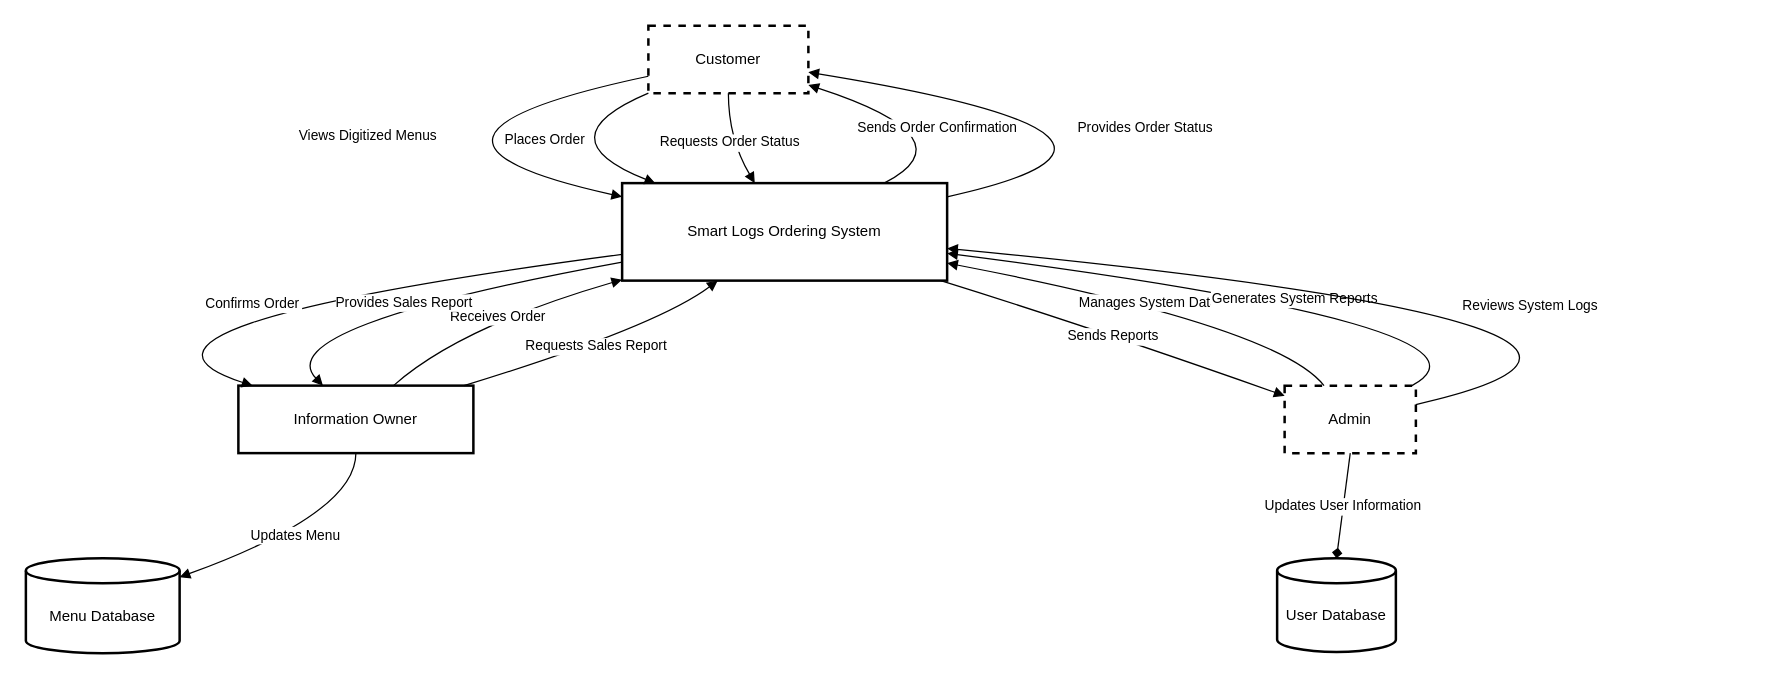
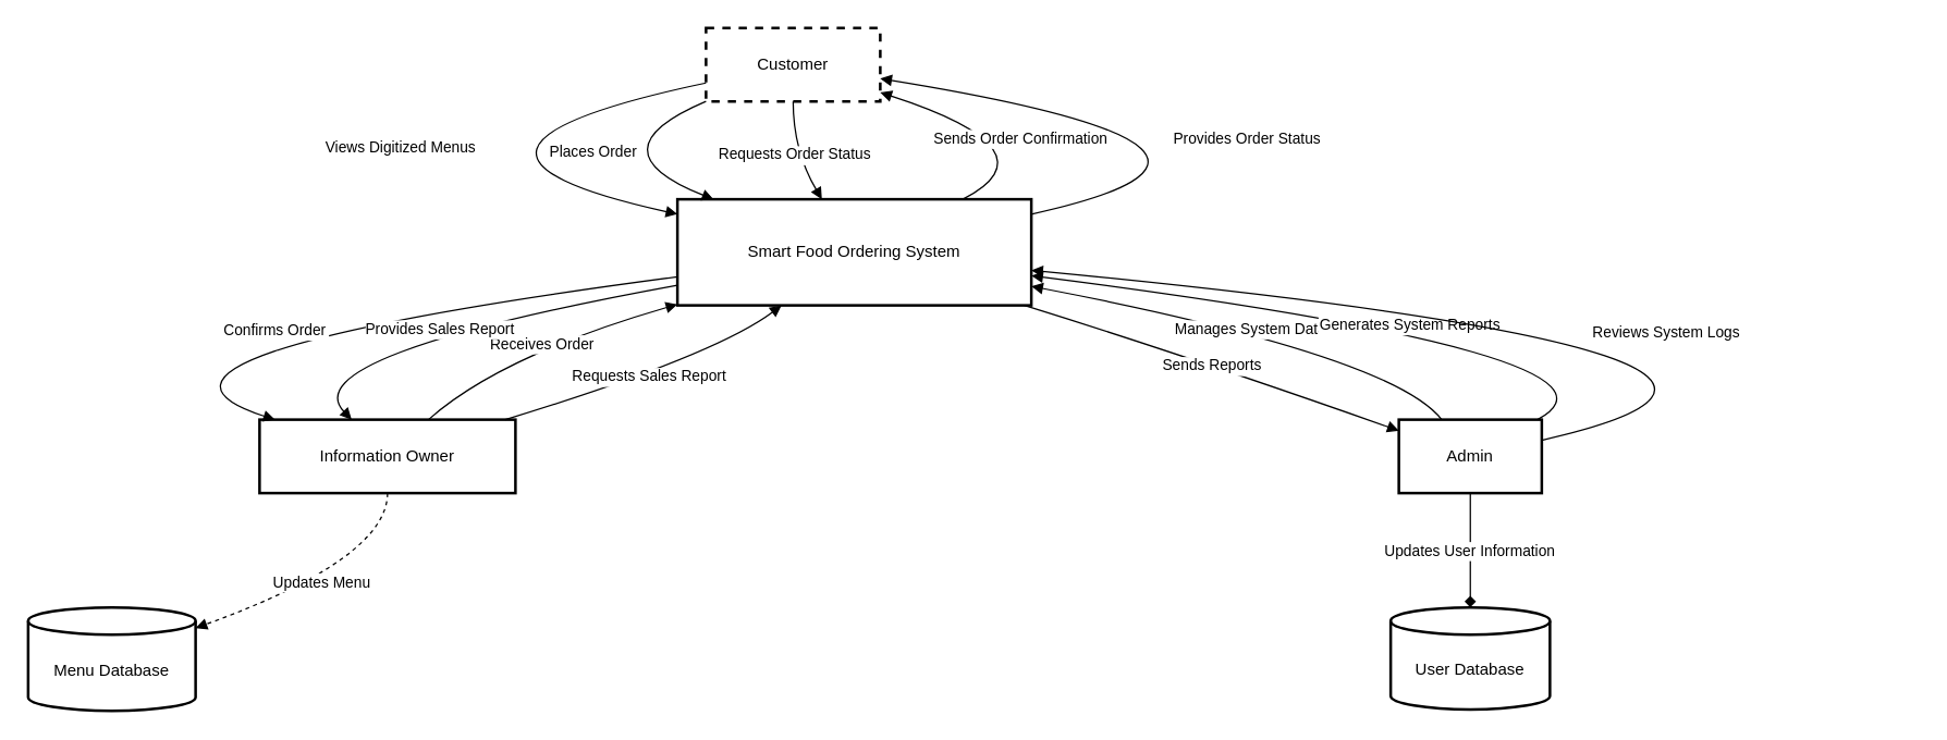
- <mxCell id="3" value="Smart Logs Ordering System" style="whiteSpace=wrap;strokeWidth=2;" vertex="1" parent="1"><mxGeometry x="497" y="146" width="260" height="78" as="geometry" /></mxCell>
+ <mxCell id="3" value="Smart Food Ordering System" style="whiteSpace=wrap;strokeWidth=2;" vertex="1" parent="1"><mxGeometry x="497" y="146" width="260" height="78" as="geometry" /></mxCell>
- <mxCell id="6" value="Admin" style="whiteSpace=wrap;strokeWidth=2;dashed=1;" vertex="1" parent="1"><mxGeometry x="1027" y="308" width="105" height="54" as="geometry" /></mxCell>
+ <mxCell id="6" value="Admin" style="whiteSpace=wrap;strokeWidth=2;" vertex="1" parent="1"><mxGeometry x="1027" y="308" width="105" height="54" as="geometry" /></mxCell>
- <mxCell id="15" value="Updates Menu" style="curved=1;startArrow=none;endArrow=block;exitX=0.5;exitY=1;entryX=1;entryY=0.2;" edge="1" parent="1" source="5" target="4"><mxGeometry relative="1" as="geometry"><Array as="points"><mxPoint x="284" y="410" /></Array></mxGeometry></mxCell>
+ <mxCell id="15" value="Updates Menu" style="curved=1;startArrow=none;endArrow=block;exitX=0.5;exitY=1;entryX=1;entryY=0.2;dashed=1;" edge="1" parent="1" source="5" target="4"><mxGeometry relative="1" as="geometry"><Array as="points"><mxPoint x="284" y="410" /></Array></mxGeometry></mxCell>
- <mxCell id="7" value="User Database" style="shape=cylinder3;boundedLbl=1;backgroundOutline=1;size=10;strokeWidth=2;whiteSpace=wrap;" vertex="1" parent="1"><mxGeometry x="1021" y="446" width="95" height="75" as="geometry" /></mxCell>
+ <mxCell id="7" value="User Database" style="shape=cylinder3;boundedLbl=1;backgroundOutline=1;size=10;strokeWidth=2;whiteSpace=wrap;" vertex="1" parent="1"><mxGeometry x="1021" y="446" width="117" height="75" as="geometry" /></mxCell>
